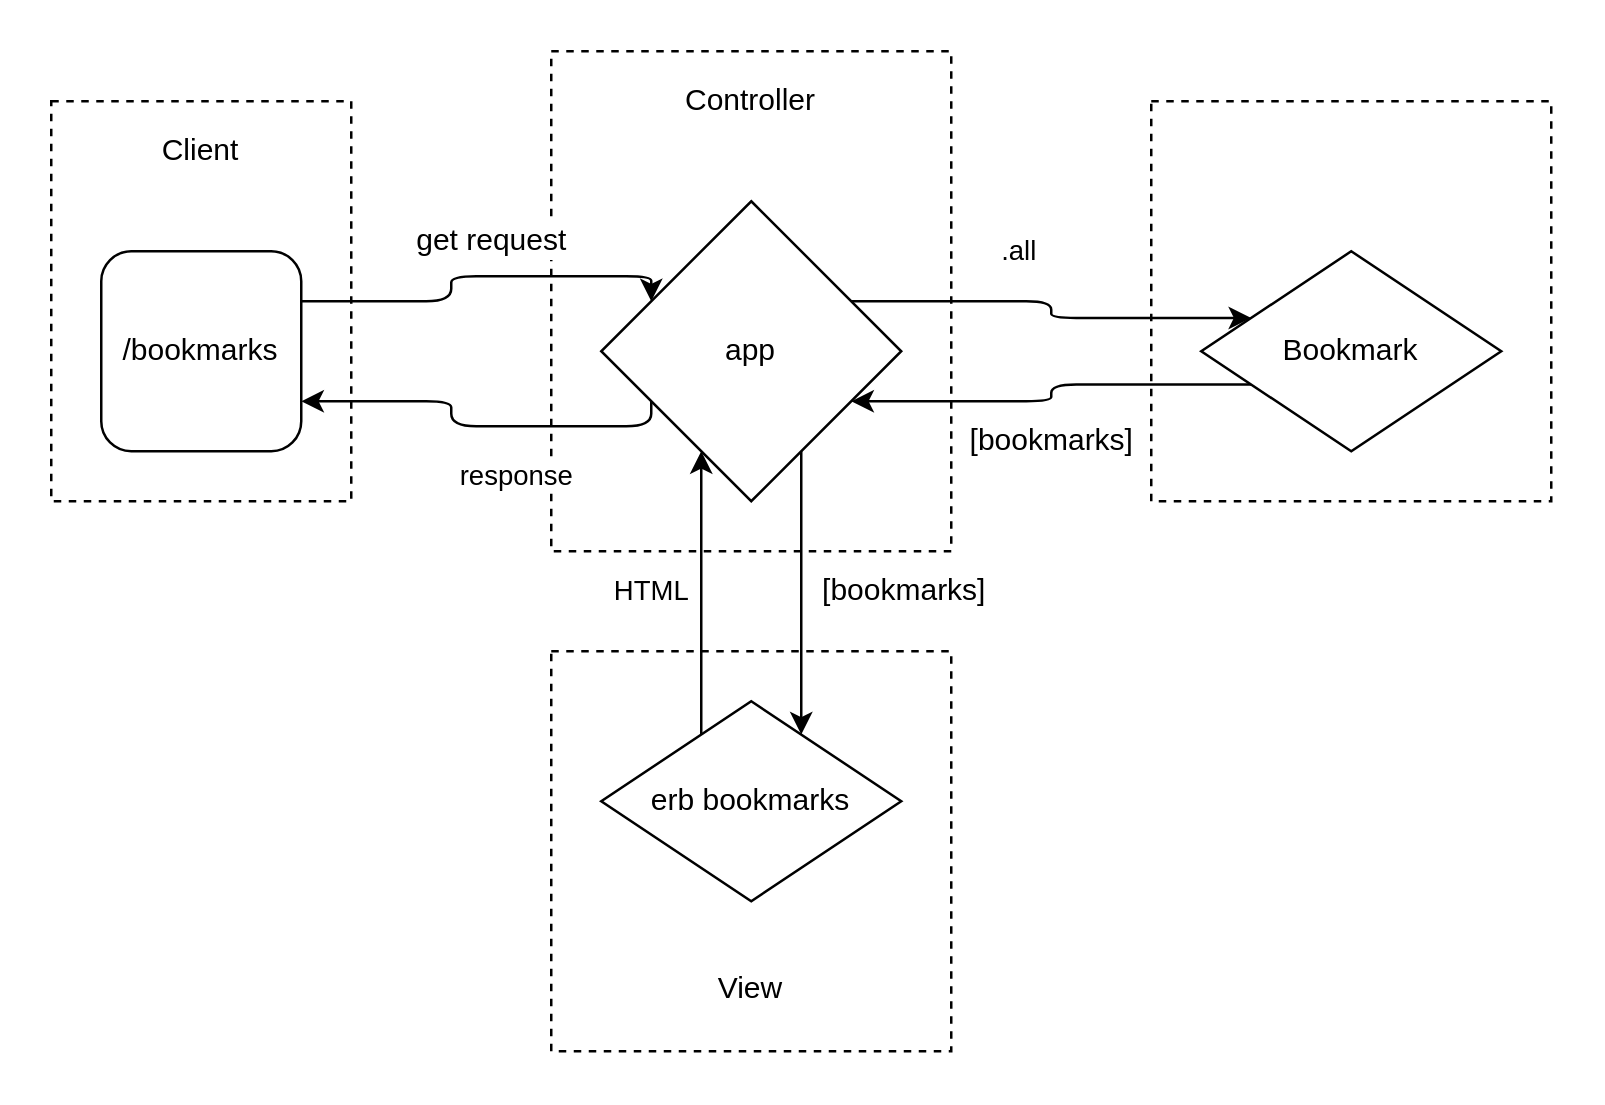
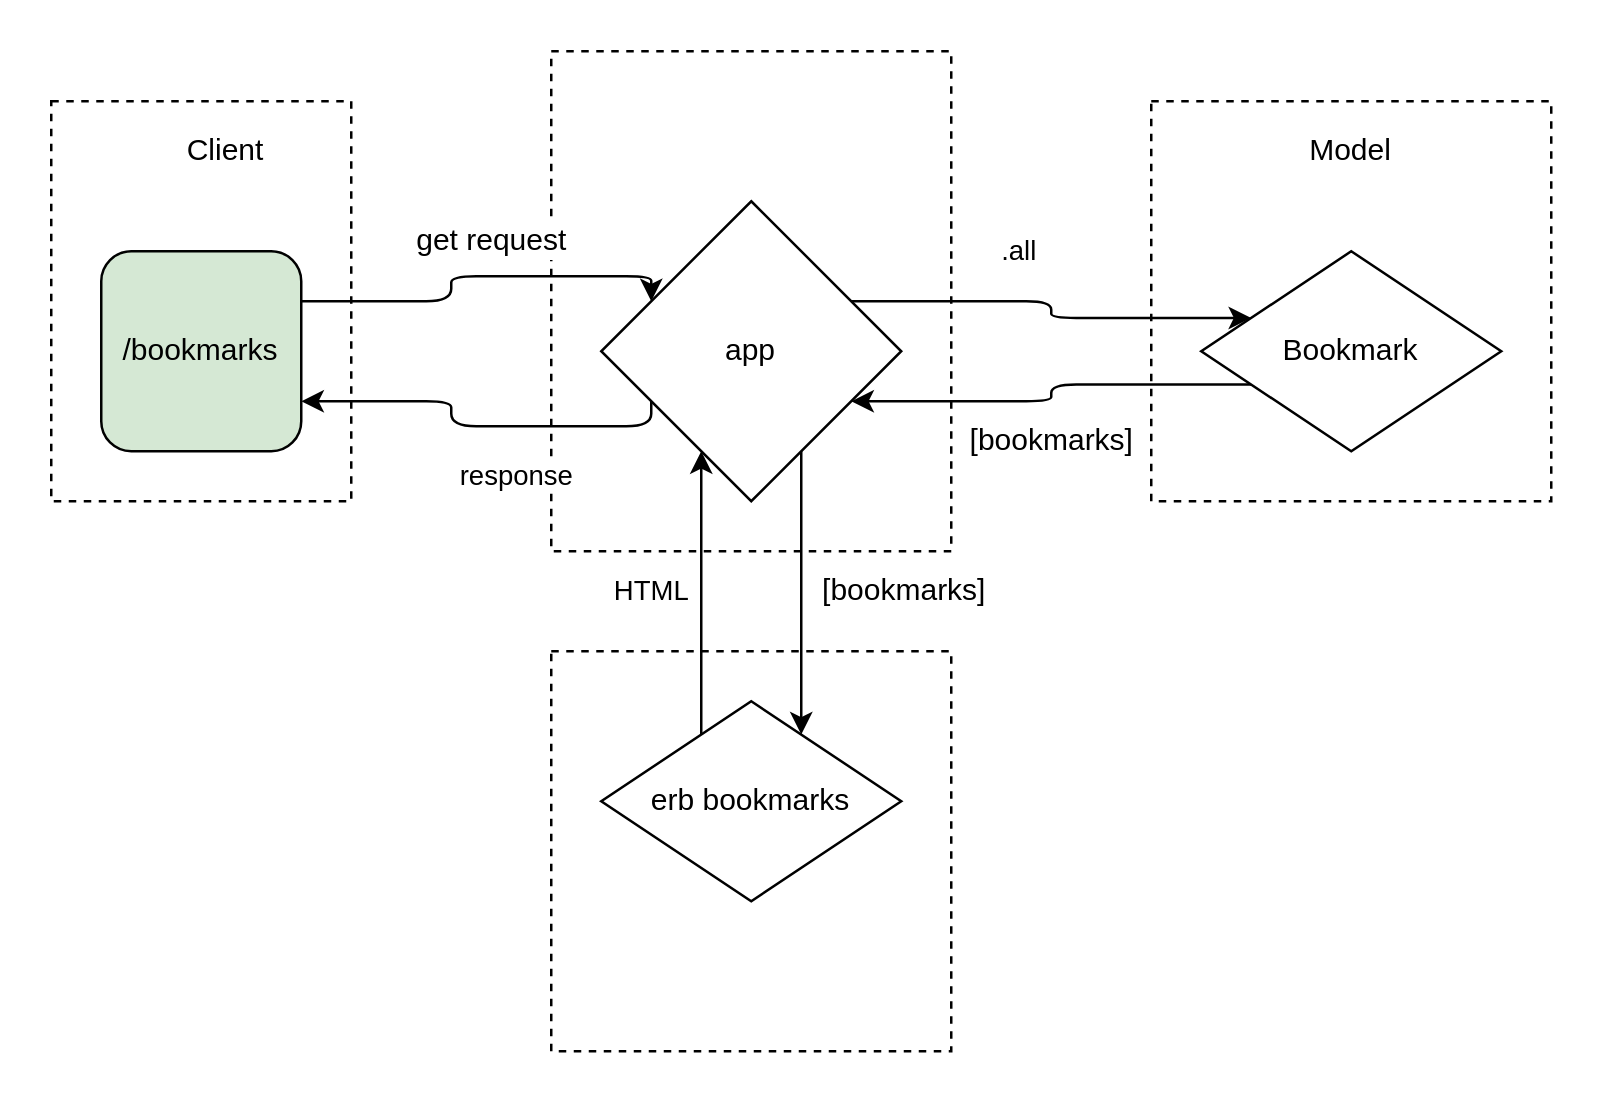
- <mxCell id="21" value="Controller" style="text;html=1;strokeColor=none;fillColor=none;align=center;verticalAlign=middle;whiteSpace=wrap;rounded=0;dashed=1;" vertex="1" parent="1"><mxGeometry x="280" y="30" width="40" height="20" as="geometry" /></mxCell>
- <mxCell id="20" value="Client" style="text;html=1;strokeColor=none;fillColor=none;align=center;verticalAlign=middle;whiteSpace=wrap;rounded=0;dashed=1;" vertex="1" parent="1"><mxGeometry x="60" y="50" width="40" height="20" as="geometry" /></mxCell>
+ <mxCell id="20" value="Client" style="text;html=1;strokeColor=none;fillColor=none;align=center;verticalAlign=middle;whiteSpace=wrap;rounded=0;dashed=1;" vertex="1" parent="1"><mxGeometry x="70" y="50" width="40" height="20" as="geometry" /></mxCell>
+ <mxCell id="22" value="Model" style="text;html=1;strokeColor=none;fillColor=none;align=center;verticalAlign=middle;whiteSpace=wrap;rounded=0;dashed=1;" vertex="1" parent="1"><mxGeometry x="520" y="50" width="40" height="20" as="geometry" /></mxCell>
- <mxCell id="8" value="/bookmarks" style="rounded=1;whiteSpace=wrap;html=1;" vertex="1" parent="1"><mxGeometry x="40" y="100" width="80" height="80" as="geometry" /></mxCell>
+ <mxCell id="8" value="/bookmarks" style="rounded=1;whiteSpace=wrap;html=1;fillColor=#d5e8d4;" vertex="1" parent="1"><mxGeometry x="40" y="100" width="80" height="80" as="geometry" /></mxCell>
- <mxCell id="19" value="View" style="text;html=1;strokeColor=none;fillColor=none;align=center;verticalAlign=middle;whiteSpace=wrap;rounded=0;dashed=1;" vertex="1" parent="1"><mxGeometry x="255" y="370" width="90" height="50" as="geometry" /></mxCell>
